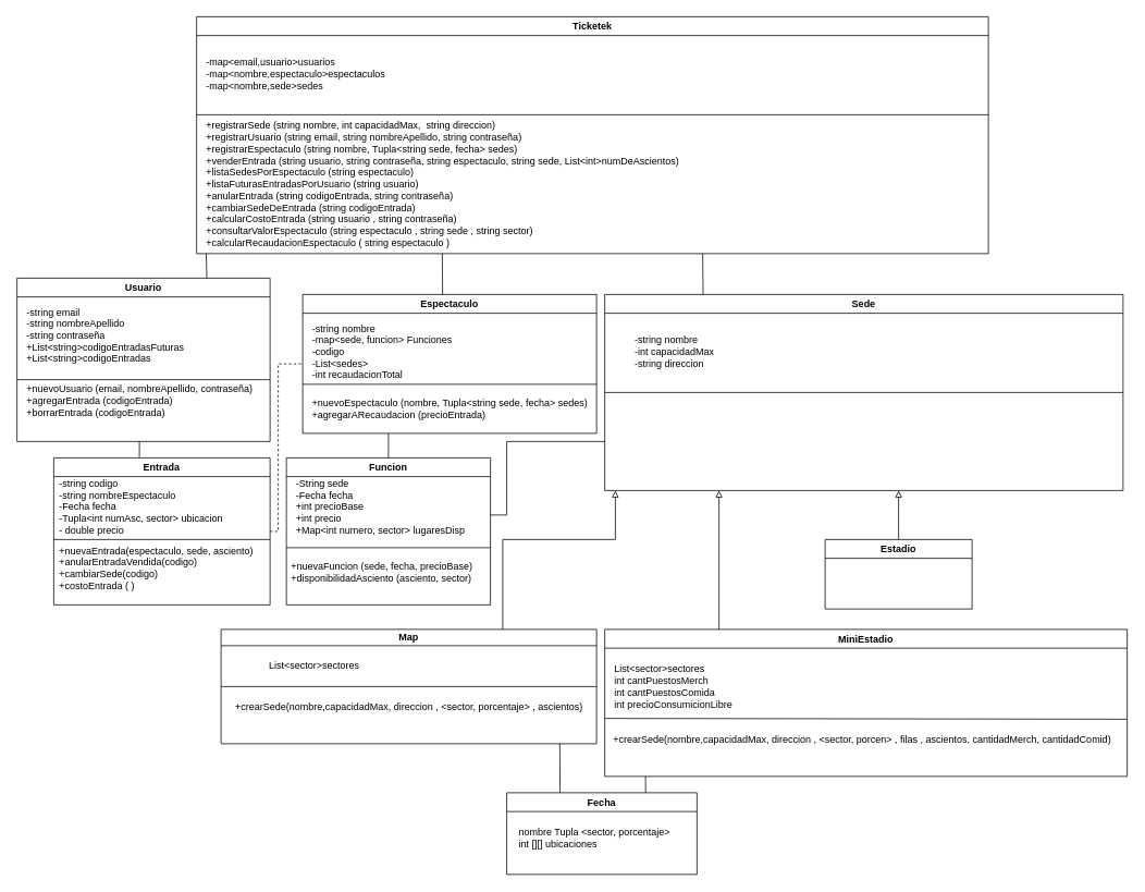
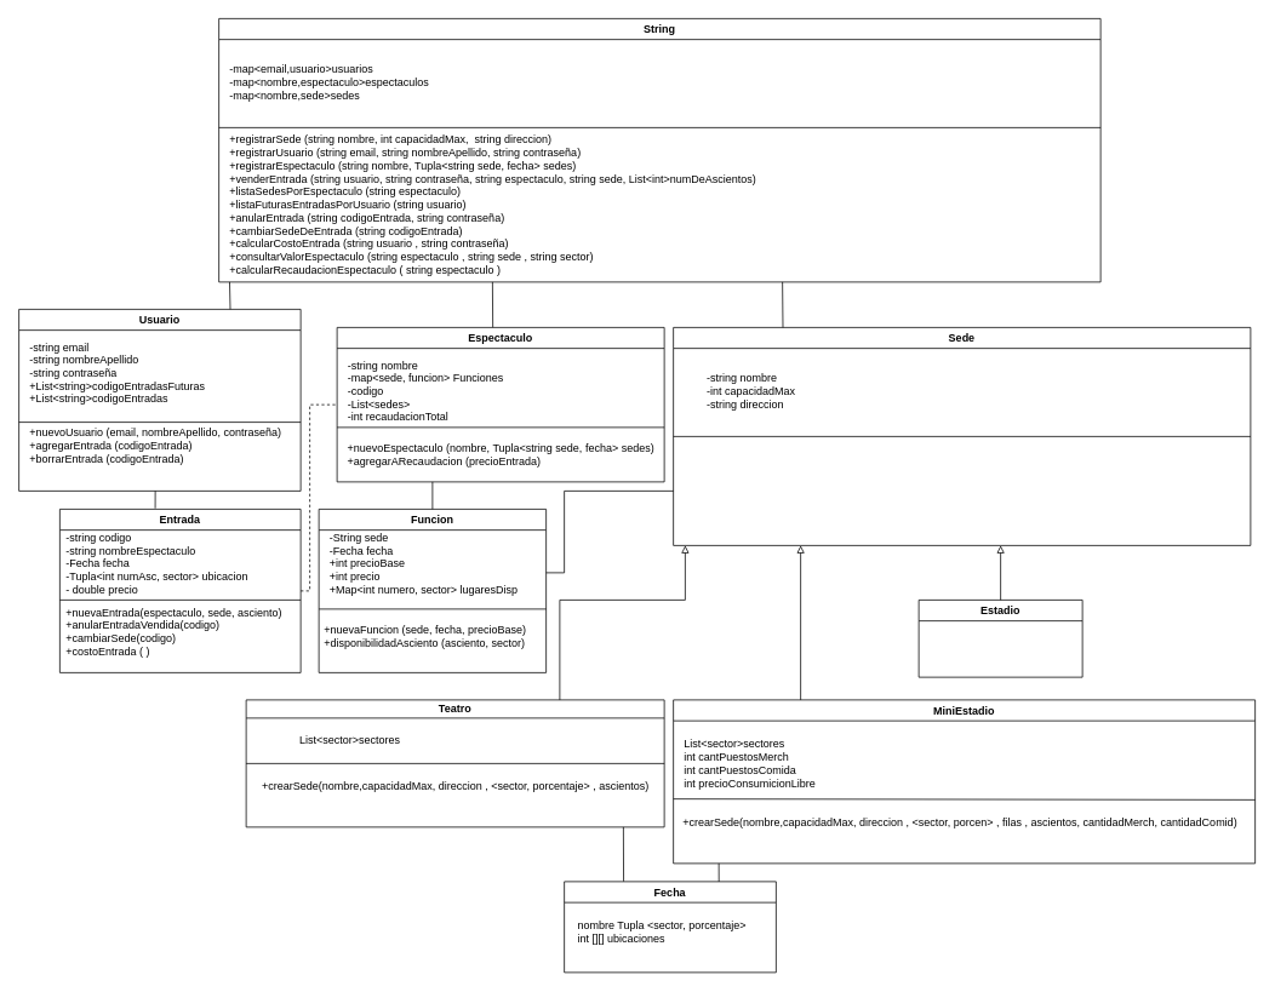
- <mxCell id="6" value="Ticketek" style="swimlane;whiteSpace=wrap;html=1;fillStyle=auto;rounded=0;glass=0;shadow=0;swimlaneLine=1;fontSize=12;" parent="1" vertex="1"><mxGeometry x="240" y="20" width="970" height="290" as="geometry" /></mxCell>
+ <mxCell id="6" value="String" style="swimlane;whiteSpace=wrap;html=1;fillStyle=auto;rounded=0;glass=0;shadow=0;swimlaneLine=1;fontSize=12;" parent="1" vertex="1"><mxGeometry x="240" y="20" width="970" height="290" as="geometry" /></mxCell>
- <mxCell id="12" value="Map" style="swimlane;whiteSpace=wrap;html=1;fillStyle=auto;rounded=0;glass=0;shadow=0;swimlaneLine=1;startSize=20;fontSize=12;" parent="1" vertex="1"><mxGeometry x="270" y="770" width="460" height="140" as="geometry"><mxRectangle x="750" y="290" width="70" height="30" as="alternateBounds" /></mxGeometry></mxCell>
+ <mxCell id="12" value="Teatro" style="swimlane;whiteSpace=wrap;html=1;fillStyle=auto;rounded=0;glass=0;shadow=0;swimlaneLine=1;startSize=20;fontSize=12;" parent="1" vertex="1"><mxGeometry x="270" y="770" width="460" height="140" as="geometry"><mxRectangle x="750" y="290" width="70" height="30" as="alternateBounds" /></mxGeometry></mxCell>
